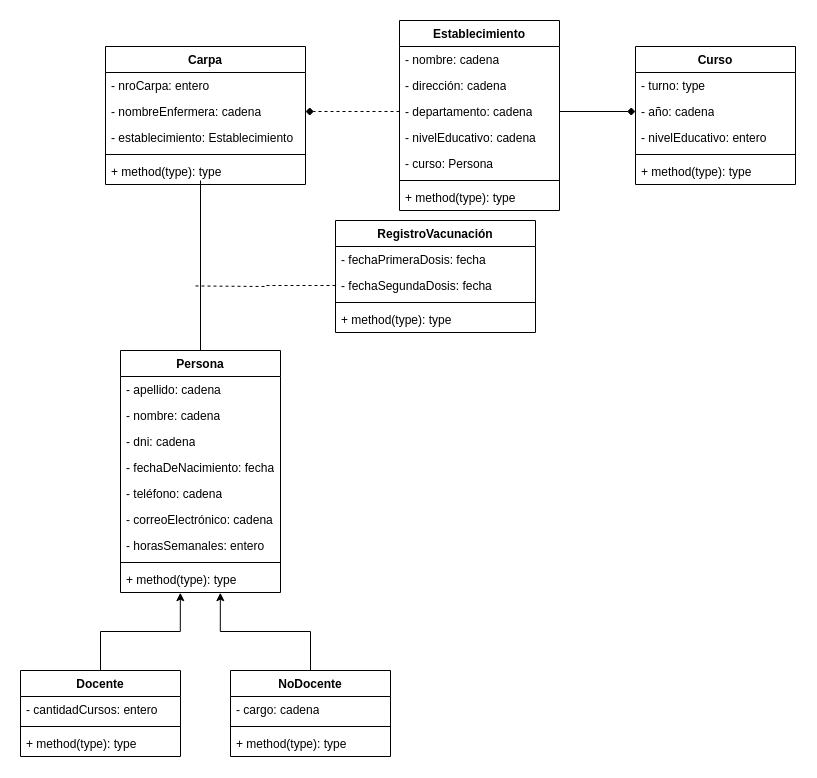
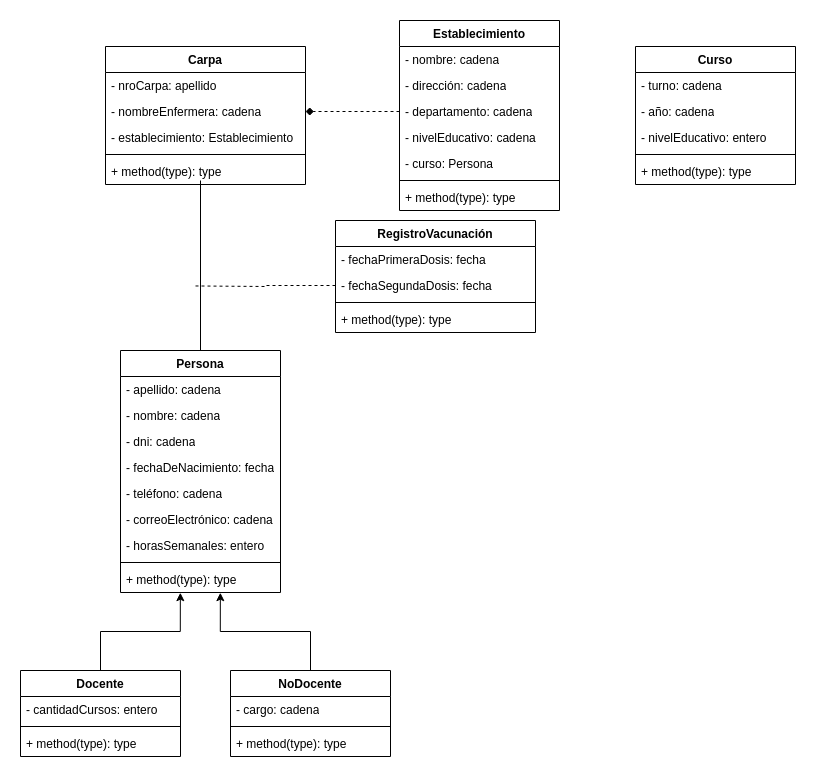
- <mxCell id="35" value="- nroCarpa: entero" style="text;strokeColor=none;fillColor=none;align=left;verticalAlign=top;spacingLeft=4;spacingRight=4;overflow=hidden;rotatable=0;points=[[0,0.5],[1,0.5]];portConstraint=eastwest;whiteSpace=wrap;html=1;" vertex="1" parent="34"><mxGeometry y="26" width="200" height="26" as="geometry" /></mxCell>
+ <mxCell id="35" value="- nroCarpa: apellido" style="text;strokeColor=none;fillColor=none;align=left;verticalAlign=top;spacingLeft=4;spacingRight=4;overflow=hidden;rotatable=0;points=[[0,0.5],[1,0.5]];portConstraint=eastwest;whiteSpace=wrap;html=1;" vertex="1" parent="34"><mxGeometry y="26" width="200" height="26" as="geometry" /></mxCell>
- <mxCell id="11" value="- turno: type" style="text;strokeColor=none;fillColor=none;align=left;verticalAlign=top;spacingLeft=4;spacingRight=4;overflow=hidden;rotatable=0;points=[[0,0.5],[1,0.5]];portConstraint=eastwest;whiteSpace=wrap;html=1;" vertex="1" parent="10"><mxGeometry y="26" width="160" height="26" as="geometry" /></mxCell>
+ <mxCell id="11" value="- turno: cadena" style="text;strokeColor=none;fillColor=none;align=left;verticalAlign=top;spacingLeft=4;spacingRight=4;overflow=hidden;rotatable=0;points=[[0,0.5],[1,0.5]];portConstraint=eastwest;whiteSpace=wrap;html=1;" vertex="1" parent="10"><mxGeometry y="26" width="160" height="26" as="geometry" /></mxCell>
- <mxCell id="46" style="edgeStyle=orthogonalEdgeStyle;rounded=0;orthogonalLoop=1;jettySize=auto;html=1;exitX=1;exitY=0.5;exitDx=0;exitDy=0;entryX=0;entryY=0.5;entryDx=0;entryDy=0;endArrow=diamond;endFill=1;" edge="1" parent="1" source="5" target="12"><mxGeometry relative="1" as="geometry" /></mxCell>
